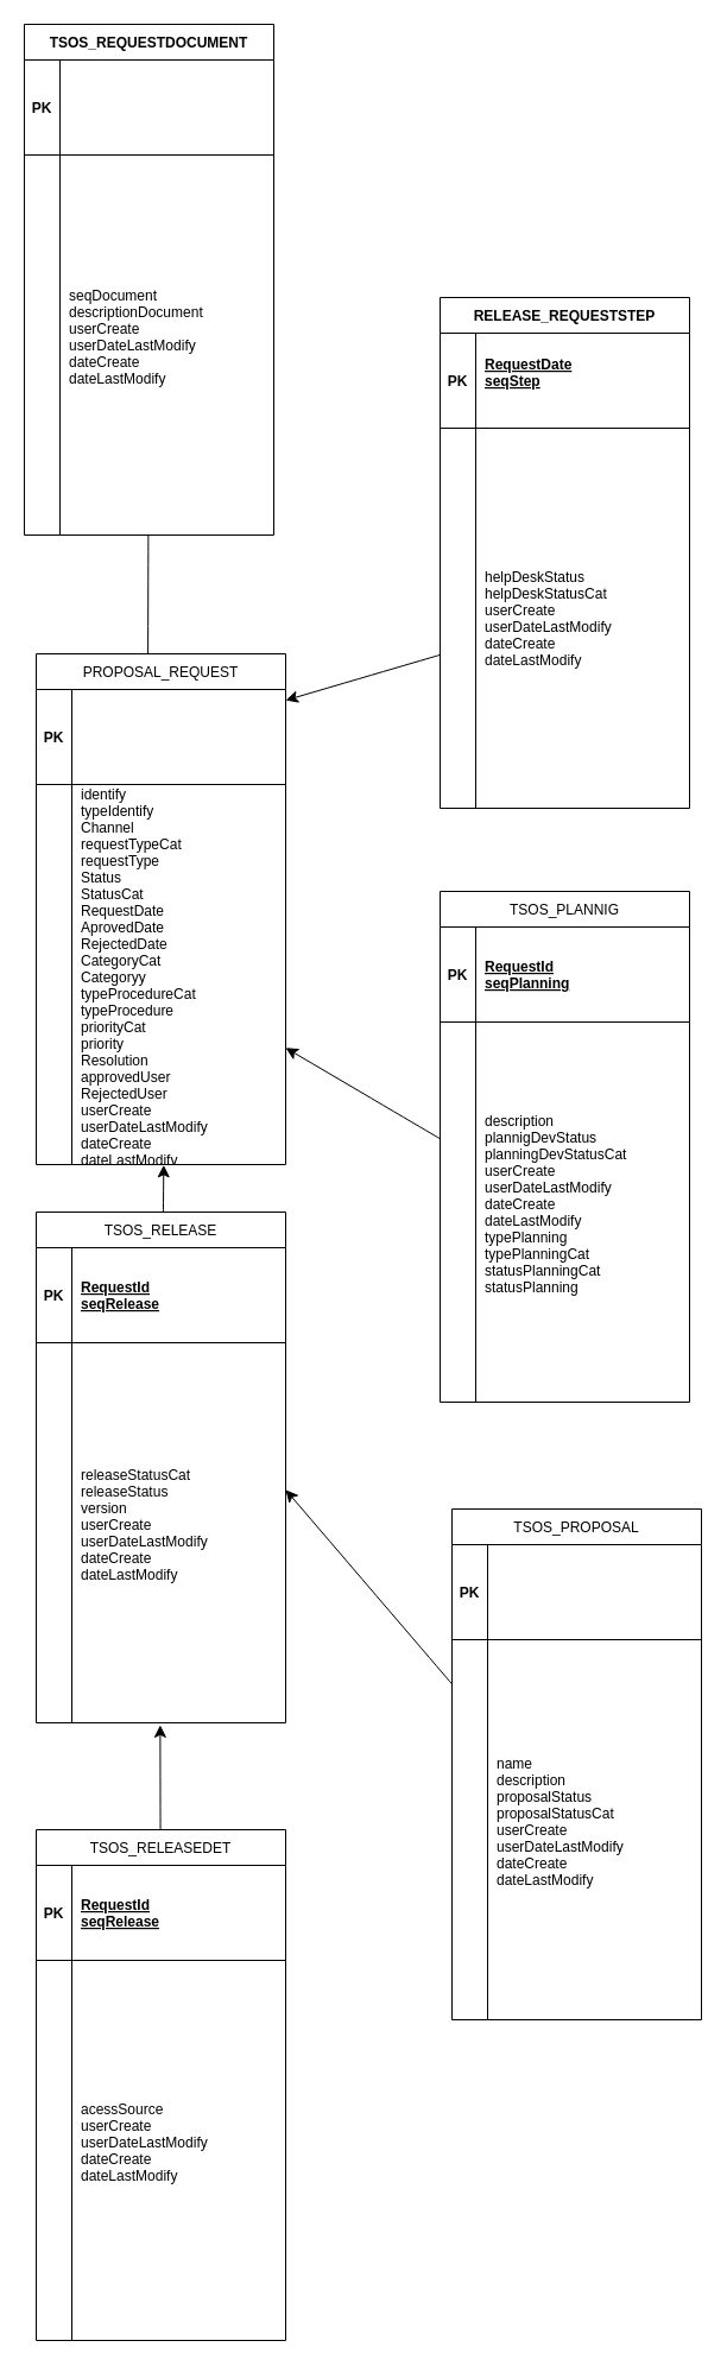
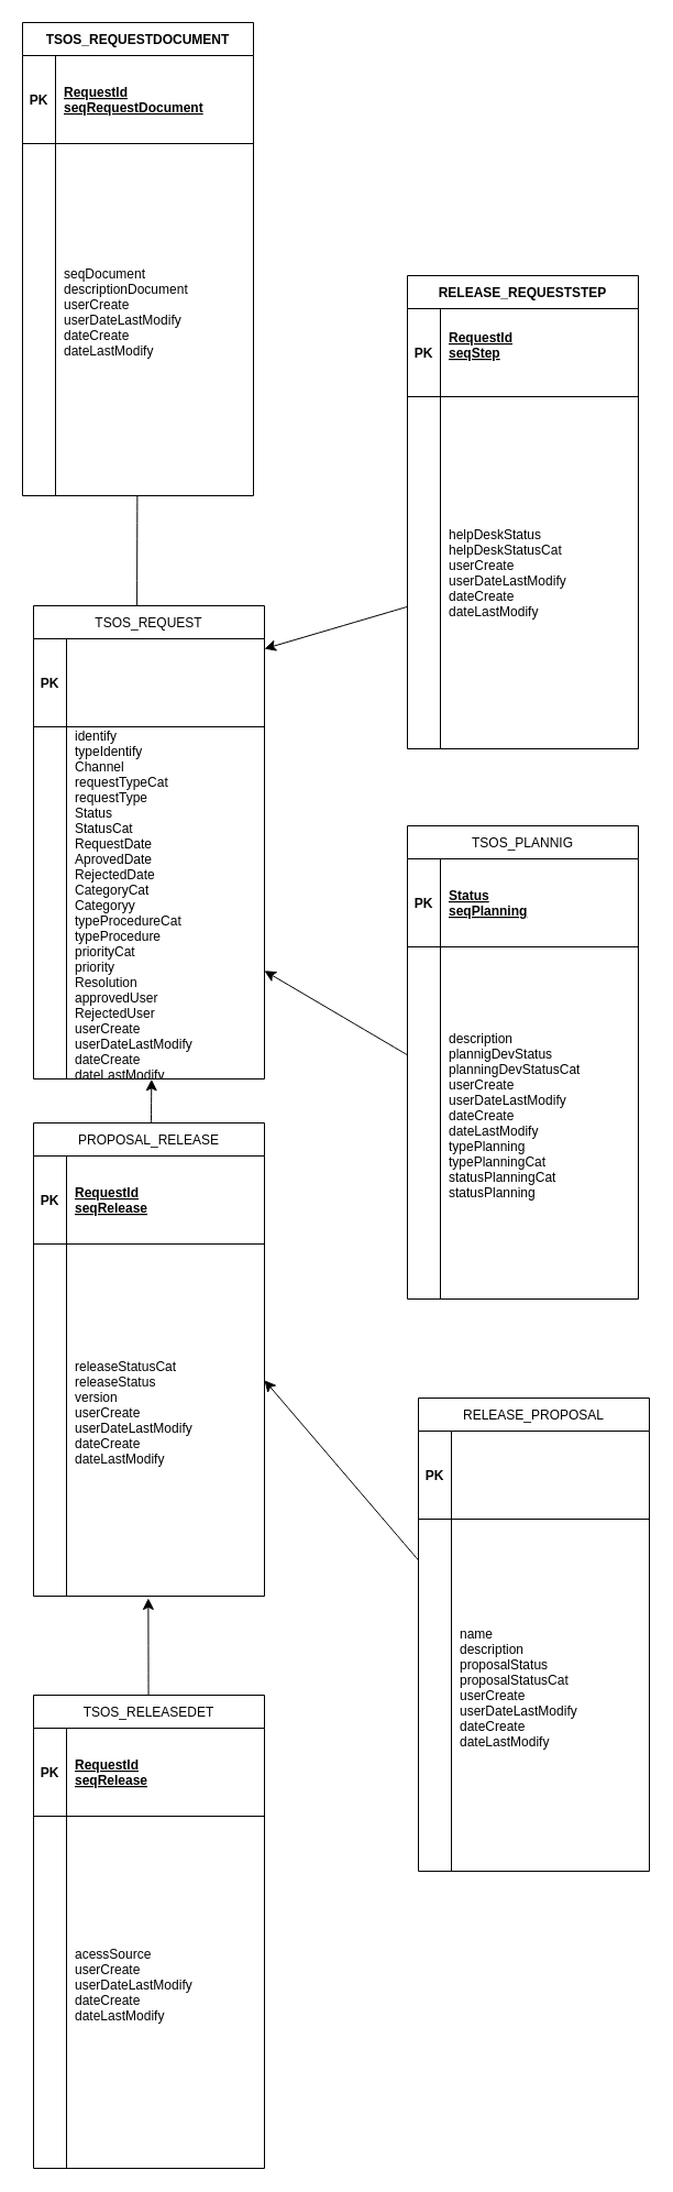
+ <mxCell id="11" value="RequestId&#10;seqRequestDocument" style="shape=partialRectangle;overflow=hidden;connectable=0;fillColor=none;top=0;left=0;bottom=0;right=0;align=left;spacingLeft=6;fontStyle=5;" parent="9" vertex="1"><mxGeometry x="30" width="180" height="80" as="geometry"><mxRectangle width="180" height="80" as="alternateBounds" /></mxGeometry></mxCell>
- <mxCell id="18" value="RequestDate&#10;seqStep&#10;" style="shape=partialRectangle;overflow=hidden;connectable=0;fillColor=none;top=0;left=0;bottom=0;right=0;align=left;spacingLeft=6;fontStyle=5;" parent="16" vertex="1"><mxGeometry x="30" width="180" height="80" as="geometry"><mxRectangle width="180" height="80" as="alternateBounds" /></mxGeometry></mxCell>
+ <mxCell id="18" value="RequestId&#10;seqStep&#10;" style="shape=partialRectangle;overflow=hidden;connectable=0;fillColor=none;top=0;left=0;bottom=0;right=0;align=left;spacingLeft=6;fontStyle=5;" parent="16" vertex="1"><mxGeometry x="30" width="180" height="80" as="geometry"><mxRectangle width="180" height="80" as="alternateBounds" /></mxGeometry></mxCell>
- <mxCell id="2" value="PROPOSAL_REQUEST" style="shape=table;startSize=30;container=1;collapsible=1;childLayout=tableLayout;fixedRows=1;rowLines=0;fontStyle=0;align=center;resizeLast=1;" parent="1" vertex="1"><mxGeometry x="30" y="550" width="210" height="430" as="geometry" /></mxCell>
+ <mxCell id="2" value="TSOS_REQUEST" style="shape=table;startSize=30;container=1;collapsible=1;childLayout=tableLayout;fixedRows=1;rowLines=0;fontStyle=0;align=center;resizeLast=1;" parent="1" vertex="1"><mxGeometry x="30" y="550" width="210" height="430" as="geometry" /></mxCell>
- <mxCell id="32" value="RequestId&#10;seqPlanning" style="shape=partialRectangle;overflow=hidden;connectable=0;fillColor=none;top=0;left=0;bottom=0;right=0;align=left;spacingLeft=6;fontStyle=5;" parent="30" vertex="1"><mxGeometry x="30" width="180" height="80" as="geometry"><mxRectangle width="180" height="80" as="alternateBounds" /></mxGeometry></mxCell>
+ <mxCell id="32" value="Status&#10;seqPlanning" style="shape=partialRectangle;overflow=hidden;connectable=0;fillColor=none;top=0;left=0;bottom=0;right=0;align=left;spacingLeft=6;fontStyle=5;" parent="30" vertex="1"><mxGeometry x="30" width="180" height="80" as="geometry"><mxRectangle width="180" height="80" as="alternateBounds" /></mxGeometry></mxCell>
- <mxCell id="22" value="TSOS_RELEASE" style="shape=table;startSize=30;container=1;collapsible=1;childLayout=tableLayout;fixedRows=1;rowLines=0;fontStyle=0;align=center;resizeLast=1;" parent="1" vertex="1"><mxGeometry x="30" y="1020" width="210" height="430" as="geometry" /></mxCell>
+ <mxCell id="22" value="PROPOSAL_RELEASE" style="shape=table;startSize=30;container=1;collapsible=1;childLayout=tableLayout;fixedRows=1;rowLines=0;fontStyle=0;align=center;resizeLast=1;" parent="1" vertex="1"><mxGeometry x="30" y="1020" width="210" height="430" as="geometry" /></mxCell>
- <mxCell id="43" value="TSOS_PROPOSAL" style="shape=table;startSize=30;container=1;collapsible=1;childLayout=tableLayout;fixedRows=1;rowLines=0;fontStyle=0;align=center;resizeLast=1;" parent="1" vertex="1"><mxGeometry x="380" y="1270" width="210" height="430" as="geometry" /></mxCell>
+ <mxCell id="43" value="RELEASE_PROPOSAL" style="shape=table;startSize=30;container=1;collapsible=1;childLayout=tableLayout;fixedRows=1;rowLines=0;fontStyle=0;align=center;resizeLast=1;" parent="1" vertex="1"><mxGeometry x="380" y="1270" width="210" height="430" as="geometry" /></mxCell>
